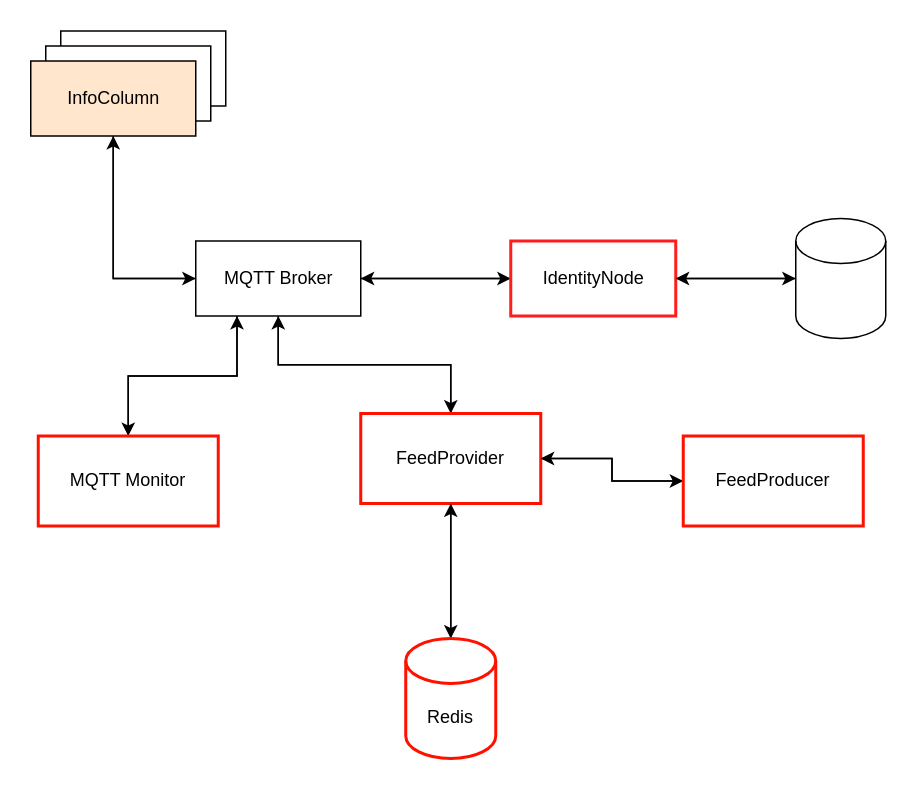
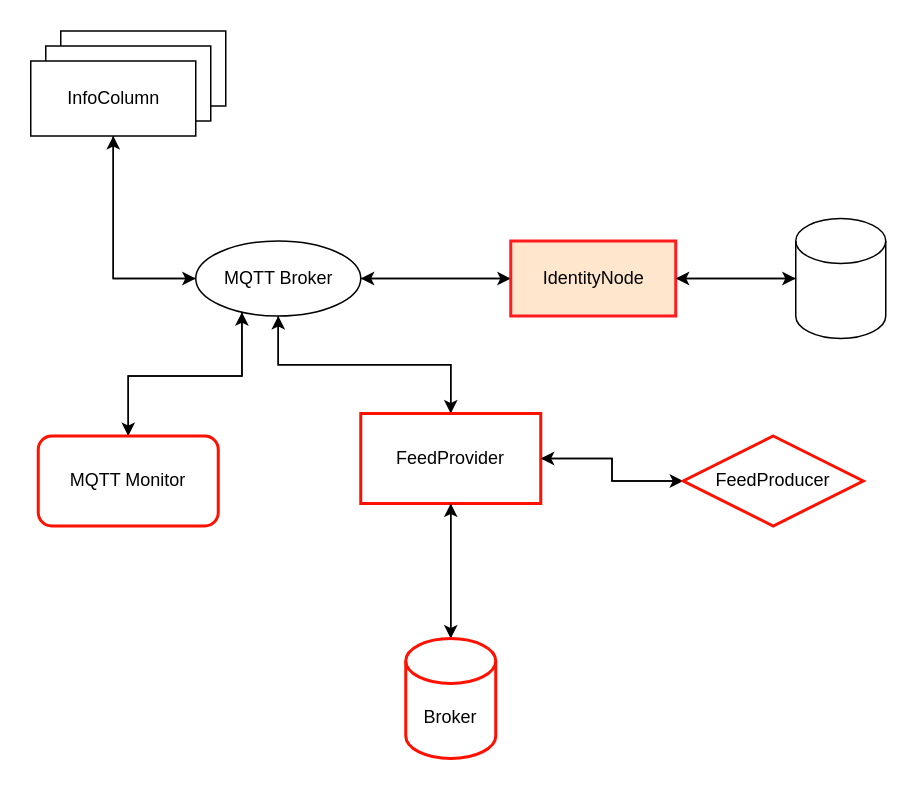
- <mxCell id="5" value="InfoColumn" style="html=1;fillColor=#ffe6cc;" vertex="1" parent="1"><mxGeometry x="20" y="40" width="110" height="50" as="geometry" /></mxCell>
+ <mxCell id="5" value="InfoColumn" style="html=1;" vertex="1" parent="1"><mxGeometry x="20" y="40" width="110" height="50" as="geometry" /></mxCell>
- <mxCell id="10" value="MQTT Broker" style="html=1;" vertex="1" parent="1"><mxGeometry x="130" y="160" width="110" height="50" as="geometry" /></mxCell>
+ <mxCell id="10" value="MQTT Broker" style="ellipse;html=1;" vertex="1" parent="1"><mxGeometry x="130" y="160" width="110" height="50" as="geometry" /></mxCell>
- <mxCell id="13" value="IdentityNode" style="html=1;strokeColor=#FF1C1C;strokeWidth=2;" vertex="1" parent="1"><mxGeometry x="340" y="160" width="110" height="50" as="geometry" /></mxCell>
+ <mxCell id="13" value="IdentityNode" style="html=1;strokeColor=#FF1C1C;strokeWidth=2;fillColor=#ffe6cc;" vertex="1" parent="1"><mxGeometry x="340" y="160" width="110" height="50" as="geometry" /></mxCell>
- <mxCell id="25" value="MQTT Monitor" style="rounded=0;whiteSpace=wrap;html=1;strokeColor=#FF1100;strokeWidth=2;" vertex="1" parent="1"><mxGeometry x="25" y="290" width="120" height="60" as="geometry" /></mxCell>
+ <mxCell id="25" value="MQTT Monitor" style="whiteSpace=wrap;html=1;strokeColor=#FF1100;strokeWidth=2;rounded=1;" vertex="1" parent="1"><mxGeometry x="25" y="290" width="120" height="60" as="geometry" /></mxCell>
- <mxCell id="21" value="FeedProducer" style="rounded=0;whiteSpace=wrap;html=1;strokeColor=#FF1100;strokeWidth=2;" vertex="1" parent="1"><mxGeometry x="455" y="290" width="120" height="60" as="geometry" /></mxCell>
+ <mxCell id="21" value="FeedProducer" style="rhombus;whiteSpace=wrap;html=1;strokeColor=#FF1100;strokeWidth=2;" vertex="1" parent="1"><mxGeometry x="455" y="290" width="120" height="60" as="geometry" /></mxCell>
- <mxCell id="23" value="Redis" style="shape=cylinder3;whiteSpace=wrap;html=1;boundedLbl=1;backgroundOutline=1;size=15;strokeColor=#FF1100;strokeWidth=2;" vertex="1" parent="1"><mxGeometry x="270" y="425" width="60" height="80" as="geometry" /></mxCell>
+ <mxCell id="23" value="Broker" style="shape=cylinder3;whiteSpace=wrap;html=1;boundedLbl=1;backgroundOutline=1;size=15;strokeColor=#FF1100;strokeWidth=2;" vertex="1" parent="1"><mxGeometry x="270" y="425" width="60" height="80" as="geometry" /></mxCell>
